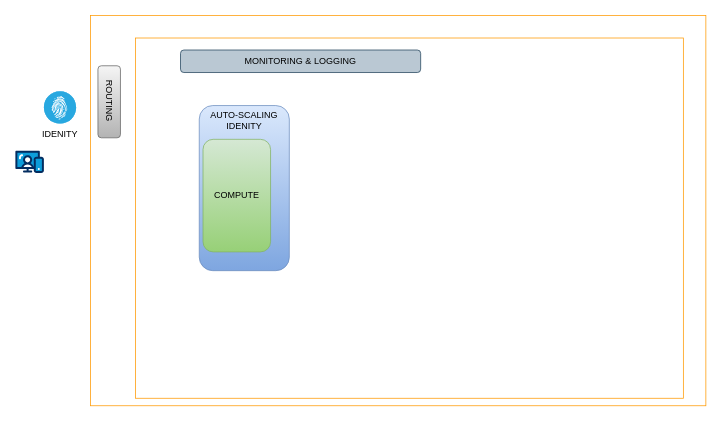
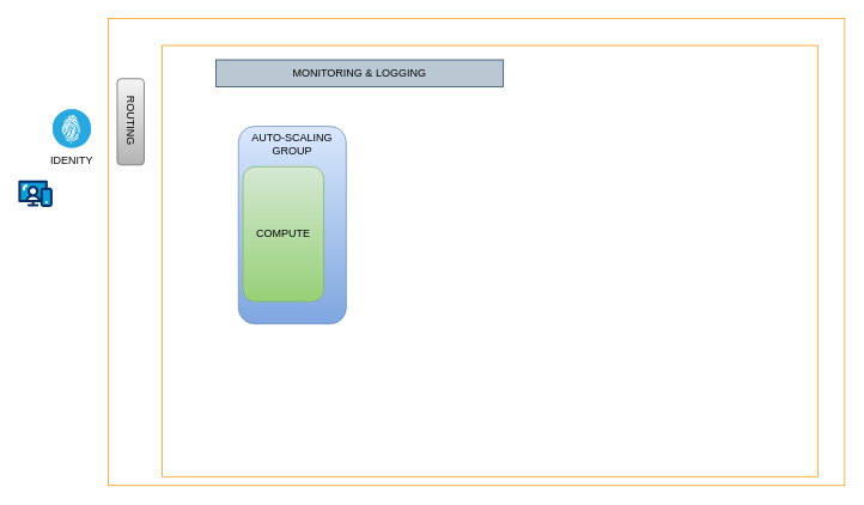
- <mxCell id="6" value="MONITORING &amp;amp; LOGGING" style="rounded=1;whiteSpace=wrap;html=1;fillColor=#bac8d3;strokeColor=#23445d;" vertex="1" parent="1"><mxGeometry x="240" y="66" width="320" height="30" as="geometry" /></mxCell>
+ <mxCell id="6" value="MONITORING &amp;amp; LOGGING" style="whiteSpace=wrap;html=1;fillColor=#bac8d3;strokeColor=#23445d;rounded=0;" vertex="1" parent="1"><mxGeometry x="240" y="66" width="320" height="30" as="geometry" /></mxCell>
- <mxCell id="7" value="&lt;span style=&quot;background-color: transparent; color: light-dark(rgb(0, 0, 0), rgb(255, 255, 255));&quot;&gt;AUTO-SCALING&lt;/span&gt;&lt;br&gt;&lt;span style=&quot;background-color: transparent; color: light-dark(rgb(0, 0, 0), rgb(255, 255, 255));&quot;&gt;IDENITY&lt;/span&gt;" style="rounded=1;whiteSpace=wrap;html=1;labelPosition=center;verticalLabelPosition=top;align=center;verticalAlign=bottom;spacingTop=6;spacing=-35;fillColor=#dae8fc;strokeColor=#6c8ebf;gradientColor=#7ea6e0;" vertex="1" parent="1"><mxGeometry x="265" y="140" width="120" height="220" as="geometry" /></mxCell>
+ <mxCell id="7" value="&lt;span style=&quot;background-color: transparent; color: light-dark(rgb(0, 0, 0), rgb(255, 255, 255));&quot;&gt;AUTO-SCALING&lt;/span&gt;&lt;br&gt;&lt;span style=&quot;background-color: transparent; color: light-dark(rgb(0, 0, 0), rgb(255, 255, 255));&quot;&gt;GROUP&lt;/span&gt;" style="rounded=1;whiteSpace=wrap;html=1;labelPosition=center;verticalLabelPosition=top;align=center;verticalAlign=bottom;spacingTop=6;spacing=-35;fillColor=#dae8fc;strokeColor=#6c8ebf;gradientColor=#7ea6e0;" vertex="1" parent="1"><mxGeometry x="265" y="140" width="120" height="220" as="geometry" /></mxCell>
